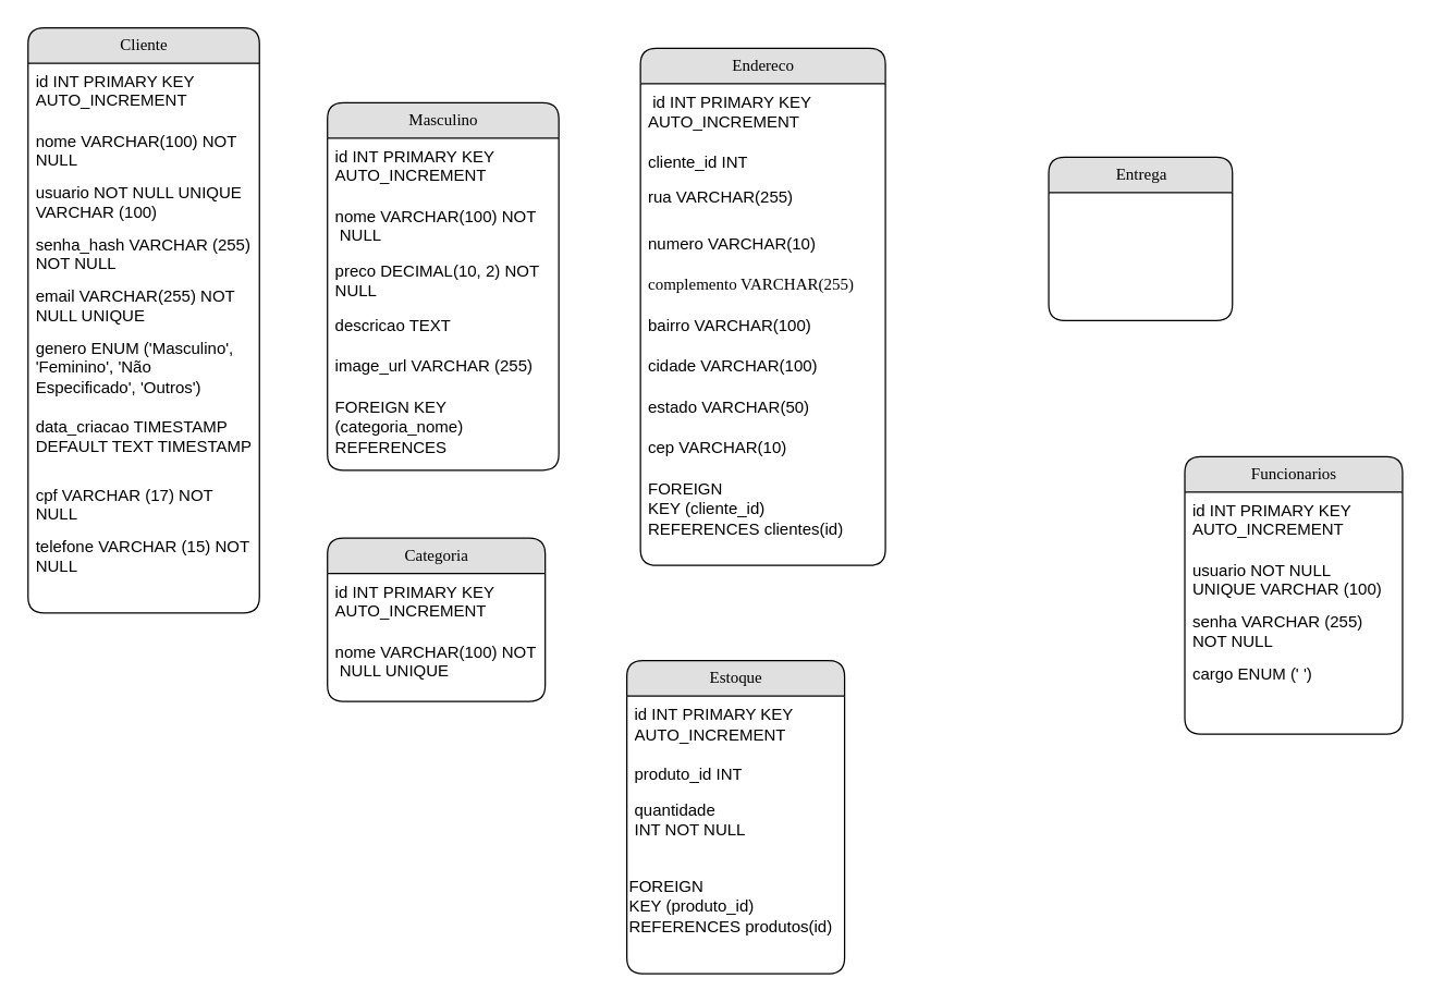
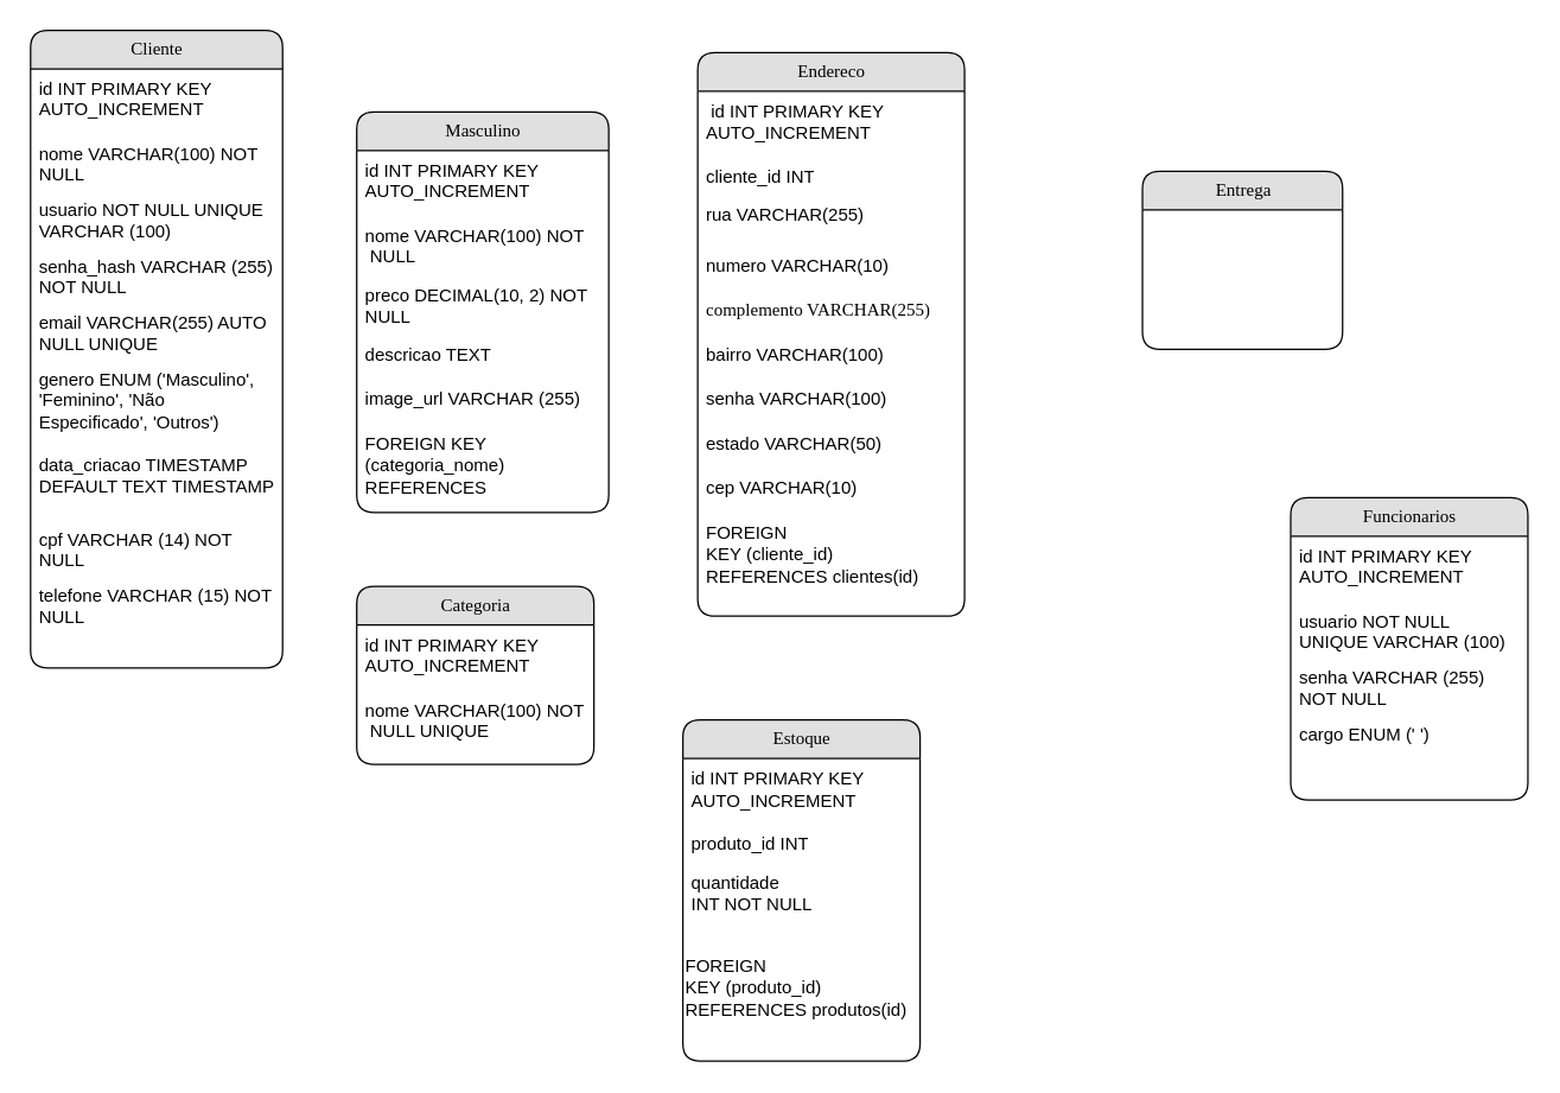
- <mxCell id="7" value="email VARCHAR(255) NOT NULL UNIQUE" style="text;html=1;strokeColor=none;fillColor=none;spacingLeft=4;spacingRight=4;whiteSpace=wrap;overflow=hidden;rotatable=0;points=[[0,0.5],[1,0.5]];portConstraint=eastwest;" vertex="1" parent="2"><mxGeometry y="184" width="170" height="38" as="geometry" /></mxCell>
+ <mxCell id="7" value="email VARCHAR(255) AUTO NULL UNIQUE" style="text;html=1;strokeColor=none;fillColor=none;spacingLeft=4;spacingRight=4;whiteSpace=wrap;overflow=hidden;rotatable=0;points=[[0,0.5],[1,0.5]];portConstraint=eastwest;" vertex="1" parent="2"><mxGeometry y="184" width="170" height="38" as="geometry" /></mxCell>
- <mxCell id="19" value="&lt;span style=&quot;font-size:9.0pt;line-height:115%;&lt;br/&gt;font-family:&amp;quot;Aptos&amp;quot;,serif;mso-ascii-theme-font:minor-latin;mso-fareast-font-family:&lt;br/&gt;Aptos;mso-fareast-theme-font:minor-latin;mso-hansi-theme-font:minor-latin;&lt;br/&gt;mso-bidi-font-family:&amp;quot;Times New Roman&amp;quot;;mso-bidi-theme-font:minor-bidi;&lt;br/&gt;mso-ansi-language:PT-BR;mso-fareast-language:EN-US;mso-bidi-language:AR-SA&quot;&gt;cidade VARCHAR(100)&lt;/span&gt;" style="text;html=1;strokeColor=none;fillColor=none;spacingLeft=4;spacingRight=4;whiteSpace=wrap;overflow=hidden;rotatable=0;points=[[0,0.5],[1,0.5]];portConstraint=eastwest;" vertex="1" parent="12"><mxGeometry y="220" width="180" height="30" as="geometry" /></mxCell>
+ <mxCell id="19" value="&lt;span style=&quot;font-size:9.0pt;line-height:115%;&lt;br/&gt;font-family:&amp;quot;Aptos&amp;quot;,serif;mso-ascii-theme-font:minor-latin;mso-fareast-font-family:&lt;br/&gt;Aptos;mso-fareast-theme-font:minor-latin;mso-hansi-theme-font:minor-latin;&lt;br/&gt;mso-bidi-font-family:&amp;quot;Times New Roman&amp;quot;;mso-bidi-theme-font:minor-bidi;&lt;br/&gt;mso-ansi-language:PT-BR;mso-fareast-language:EN-US;mso-bidi-language:AR-SA&quot;&gt;senha VARCHAR(100)&lt;/span&gt;" style="text;html=1;strokeColor=none;fillColor=none;spacingLeft=4;spacingRight=4;whiteSpace=wrap;overflow=hidden;rotatable=0;points=[[0,0.5],[1,0.5]];portConstraint=eastwest;" vertex="1" parent="12"><mxGeometry y="220" width="180" height="30" as="geometry" /></mxCell>
- <mxCell id="10" value="cpf VARCHAR (17) NOT NULL" style="text;html=1;strokeColor=none;fillColor=none;spacingLeft=4;spacingRight=4;whiteSpace=wrap;overflow=hidden;rotatable=0;points=[[0,0.5],[1,0.5]];portConstraint=eastwest;" vertex="1" parent="2"><mxGeometry y="330" width="170" height="38" as="geometry" /></mxCell>
+ <mxCell id="10" value="cpf VARCHAR (14) NOT NULL" style="text;html=1;strokeColor=none;fillColor=none;spacingLeft=4;spacingRight=4;whiteSpace=wrap;overflow=hidden;rotatable=0;points=[[0,0.5],[1,0.5]];portConstraint=eastwest;" vertex="1" parent="2"><mxGeometry y="330" width="170" height="38" as="geometry" /></mxCell>
